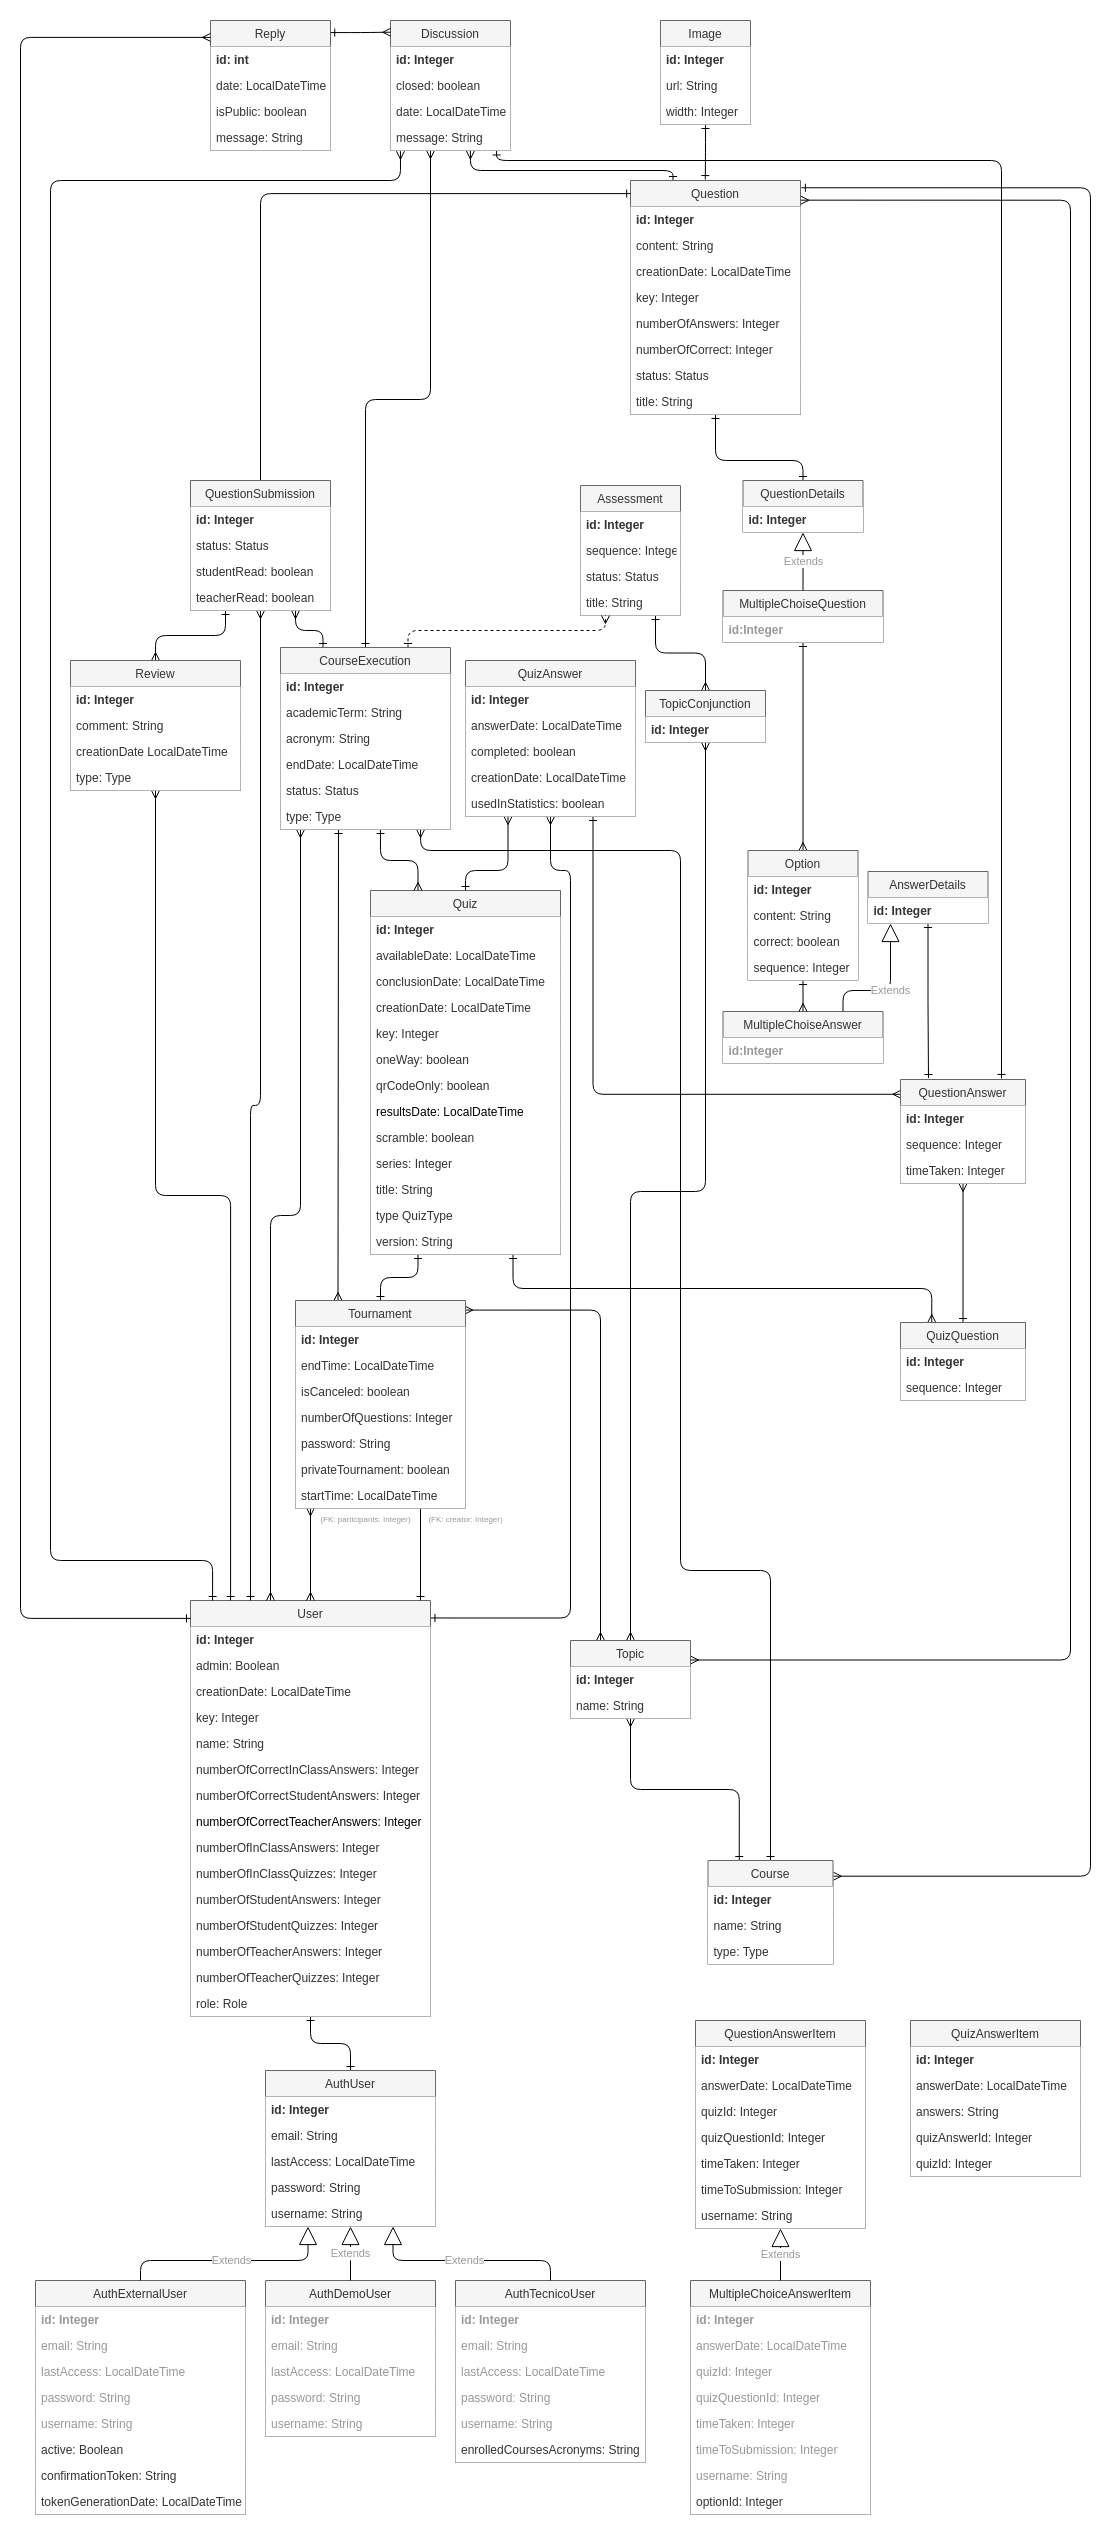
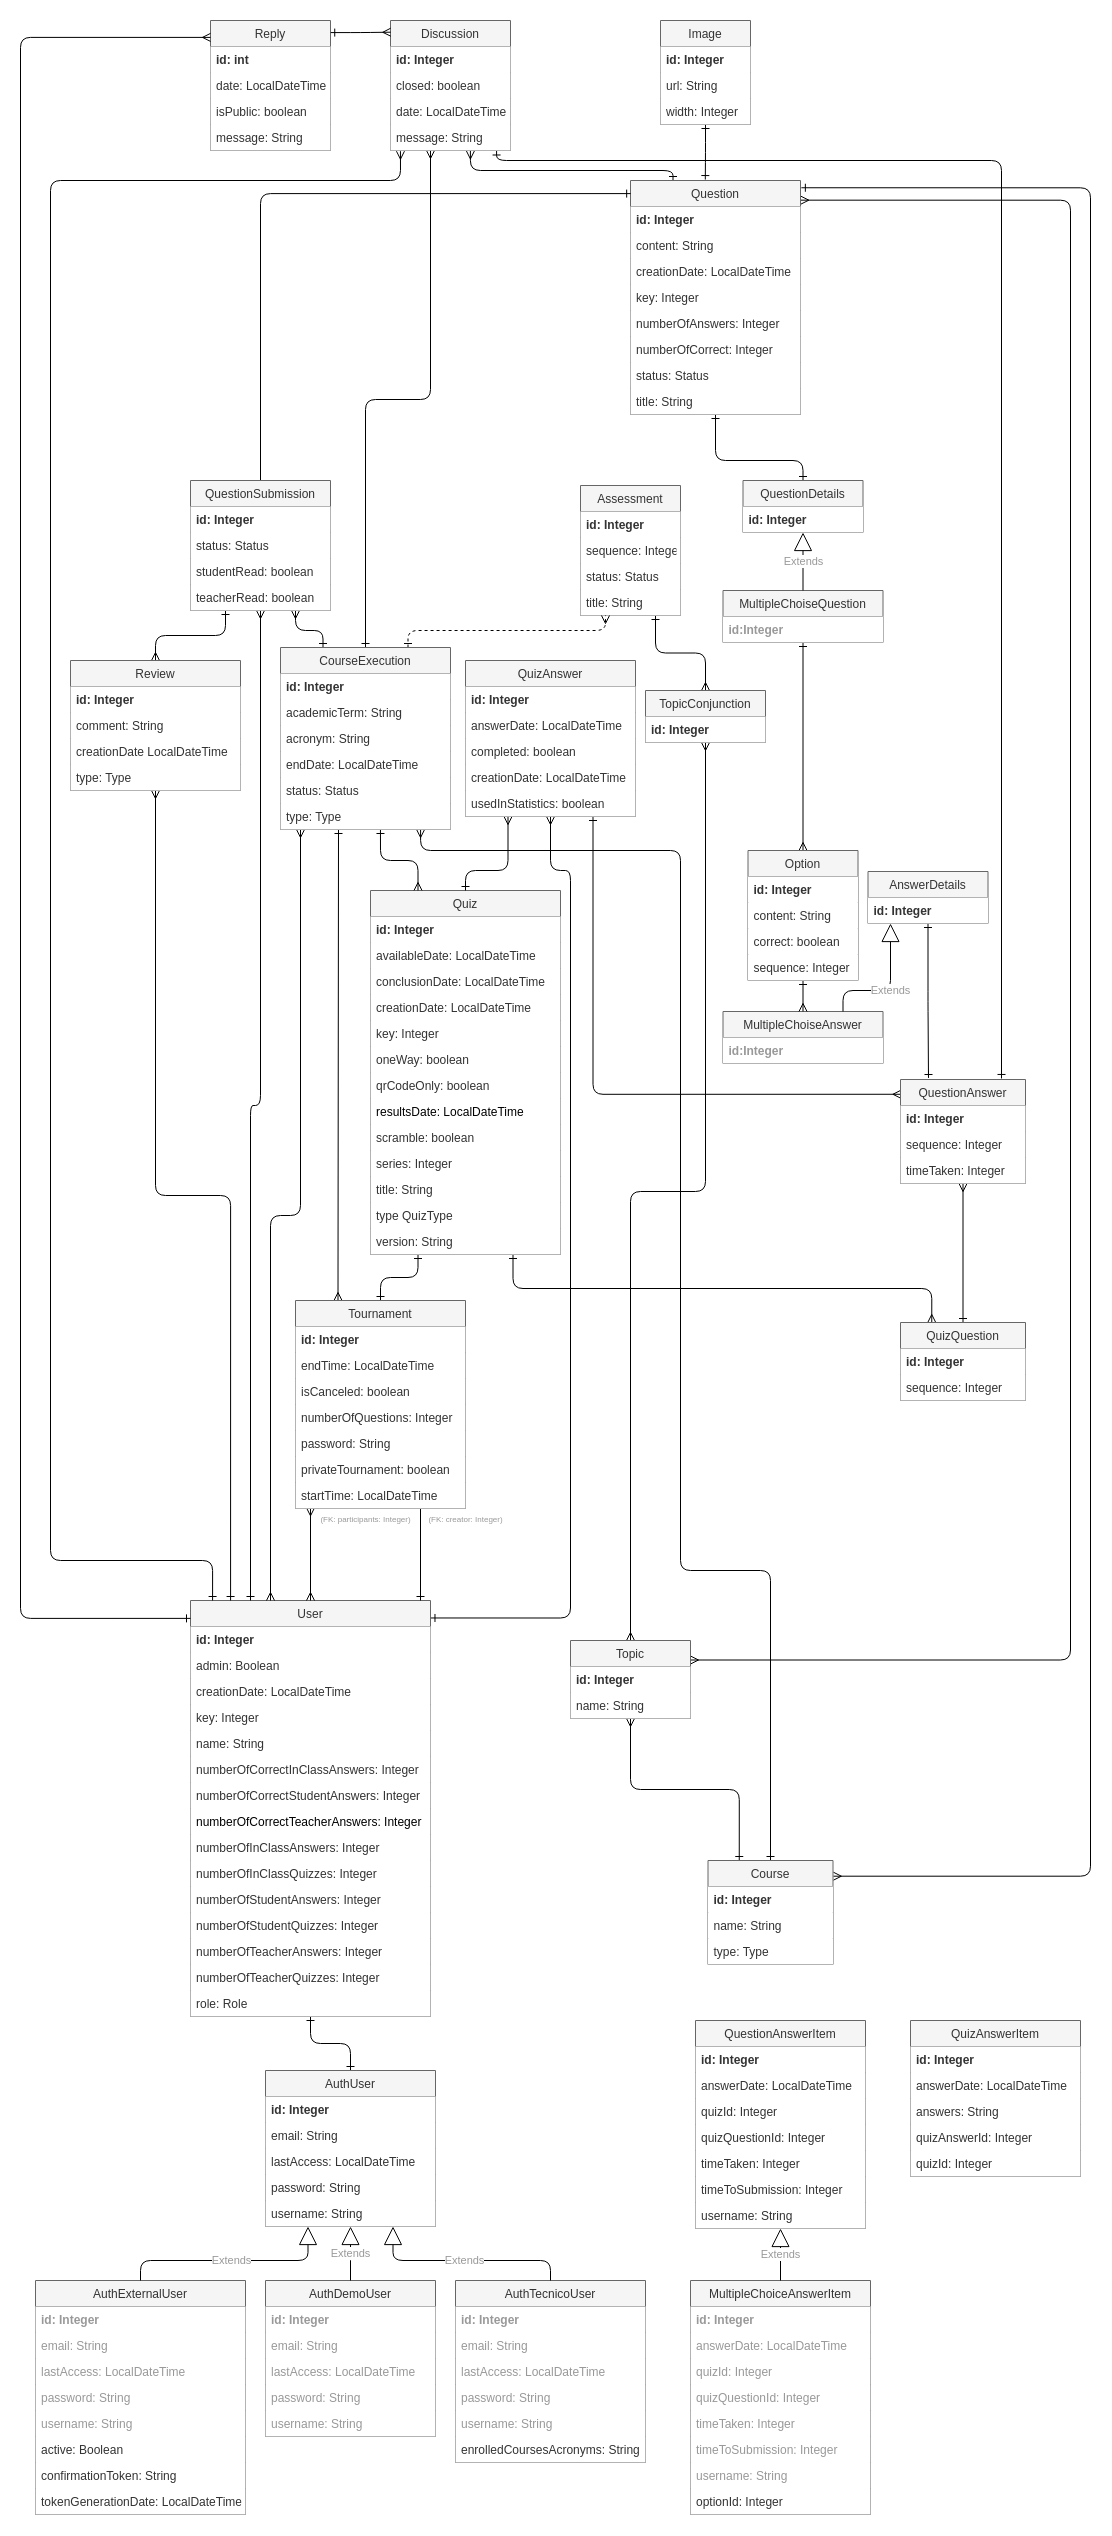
- <mxCell id="118" style="edgeStyle=orthogonalEdgeStyle;rounded=1;orthogonalLoop=1;jettySize=auto;html=1;exitX=0.996;exitY=0.046;exitDx=0;exitDy=0;entryX=0.25;entryY=0;entryDx=0;entryDy=0;startArrow=ERmany;startFill=0;endArrow=ERmany;endFill=0;fontColor=#999999;exitPerimeter=0;" edge="1" parent="1" source="119" target="135"><mxGeometry relative="1" as="geometry"><Array as="points"><mxPoint x="600" y="1310" /></Array></mxGeometry></mxCell>
